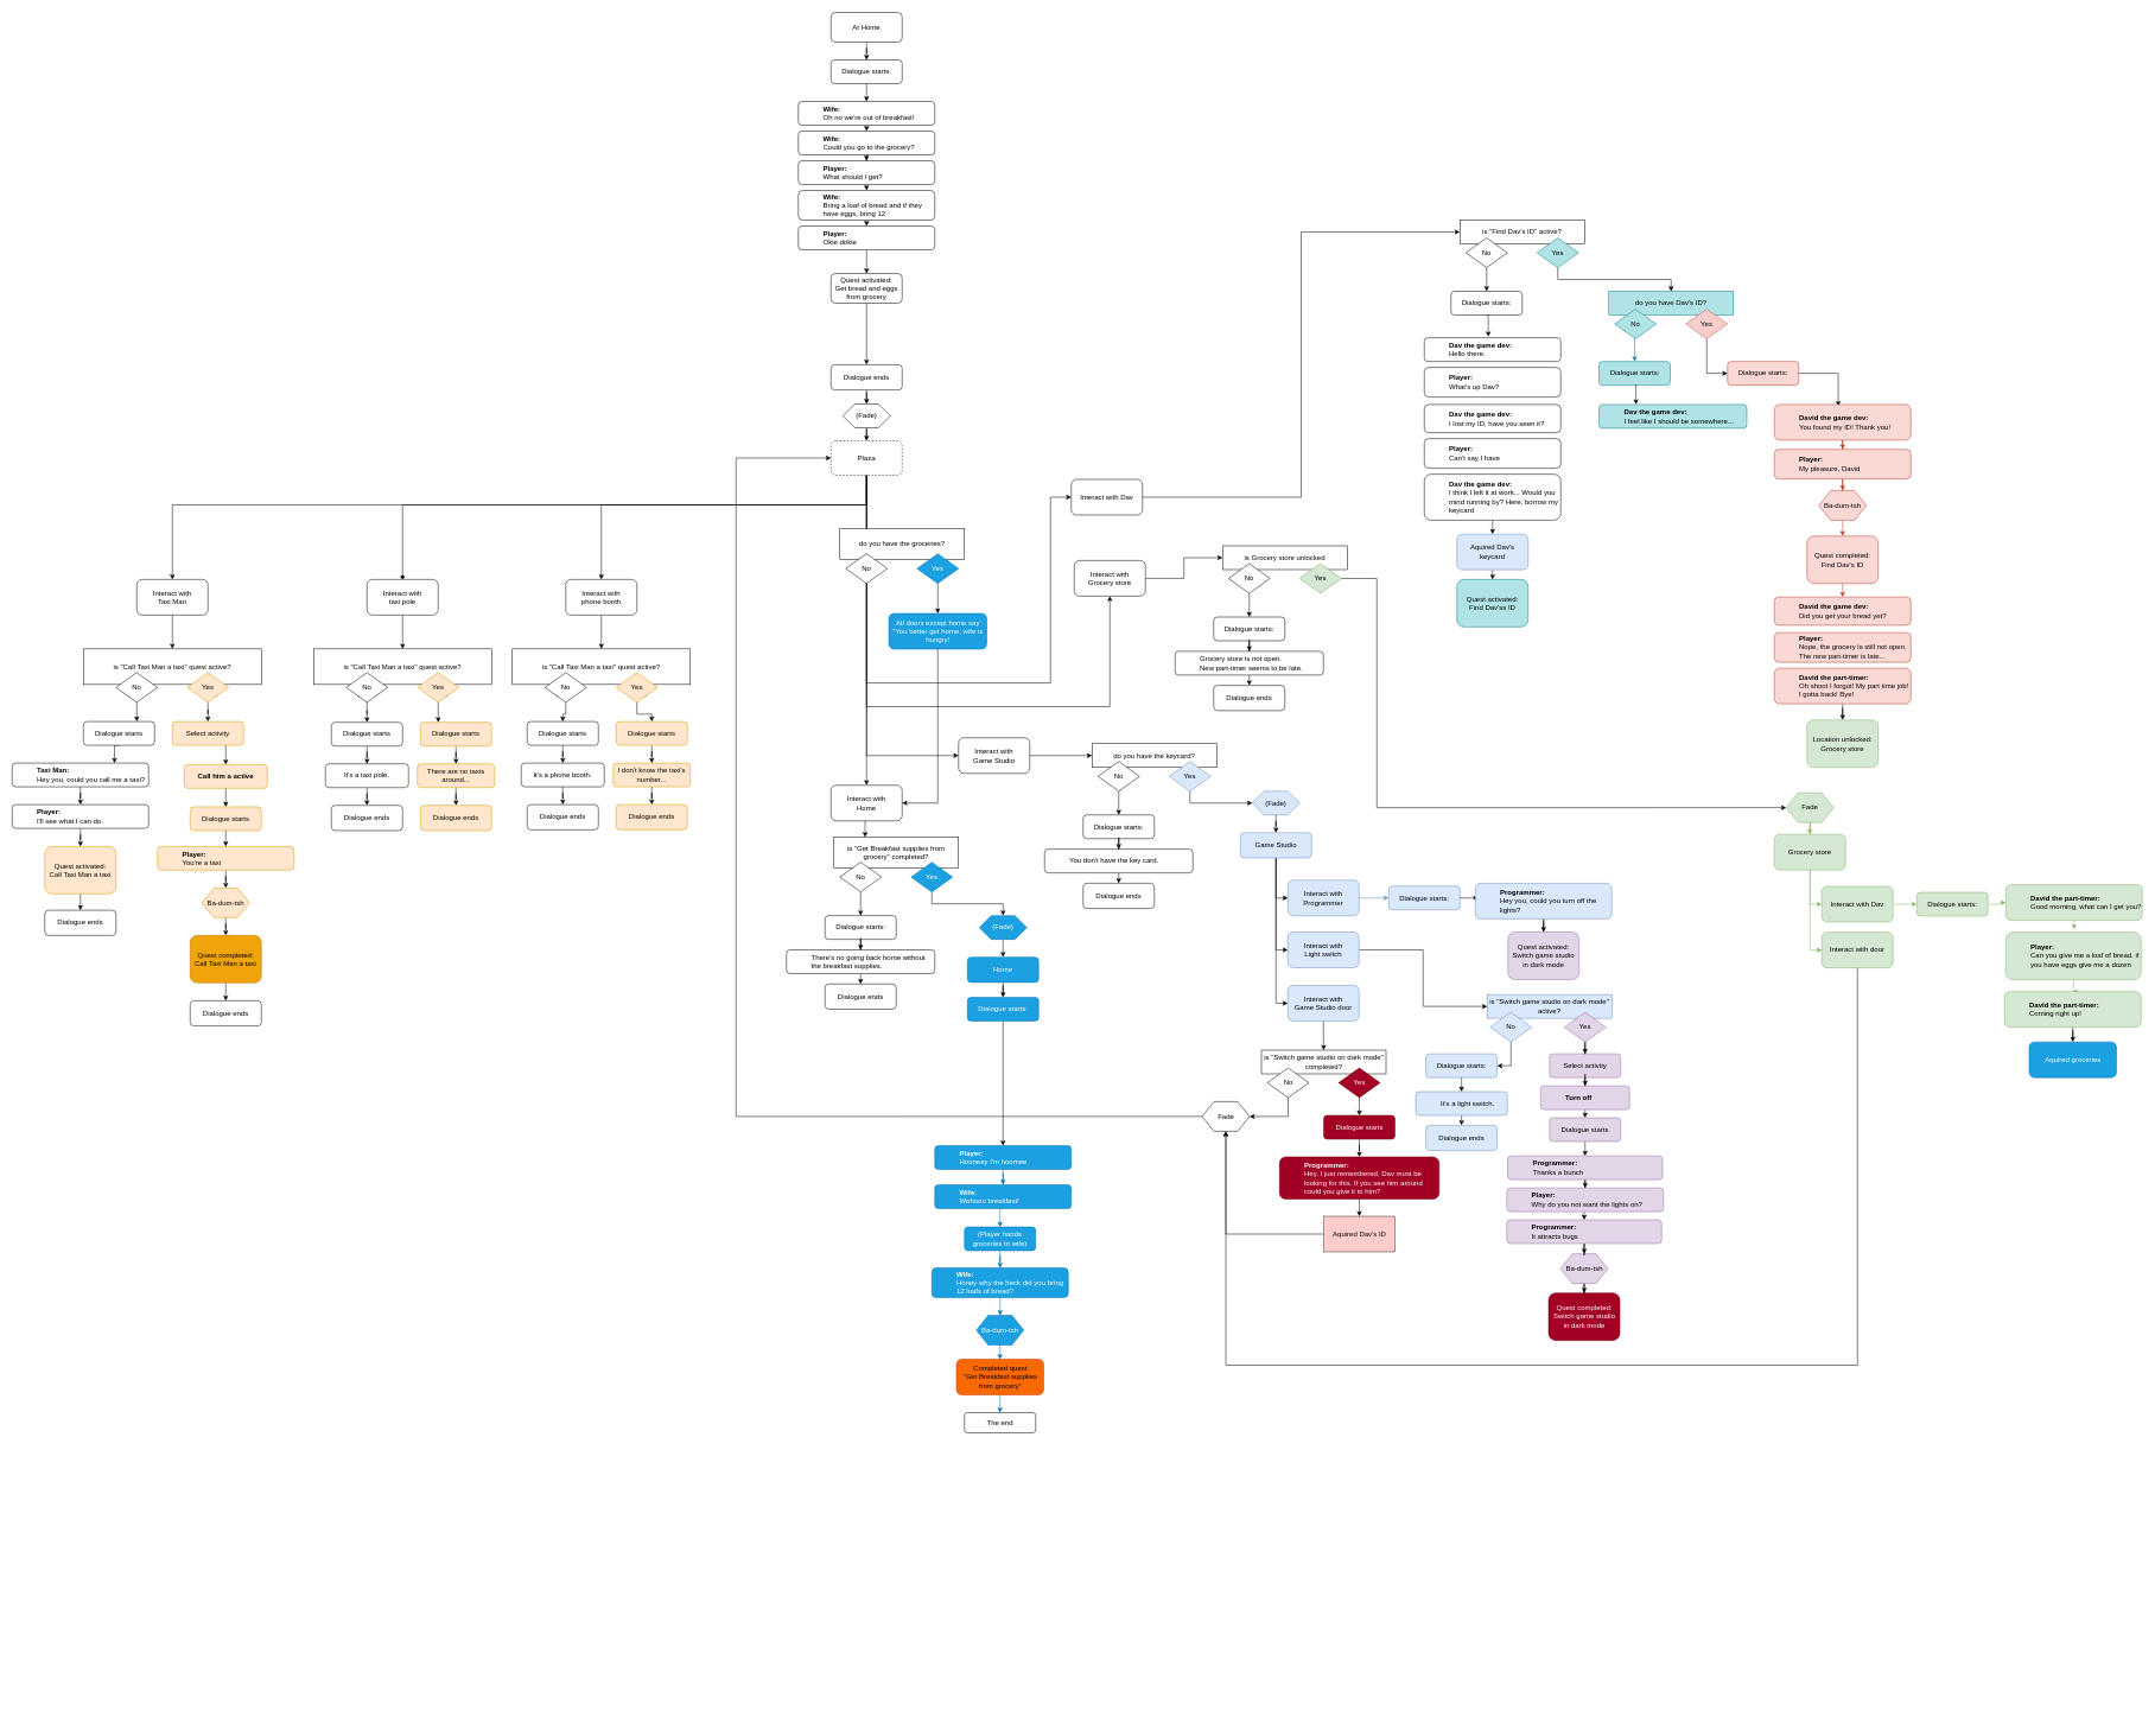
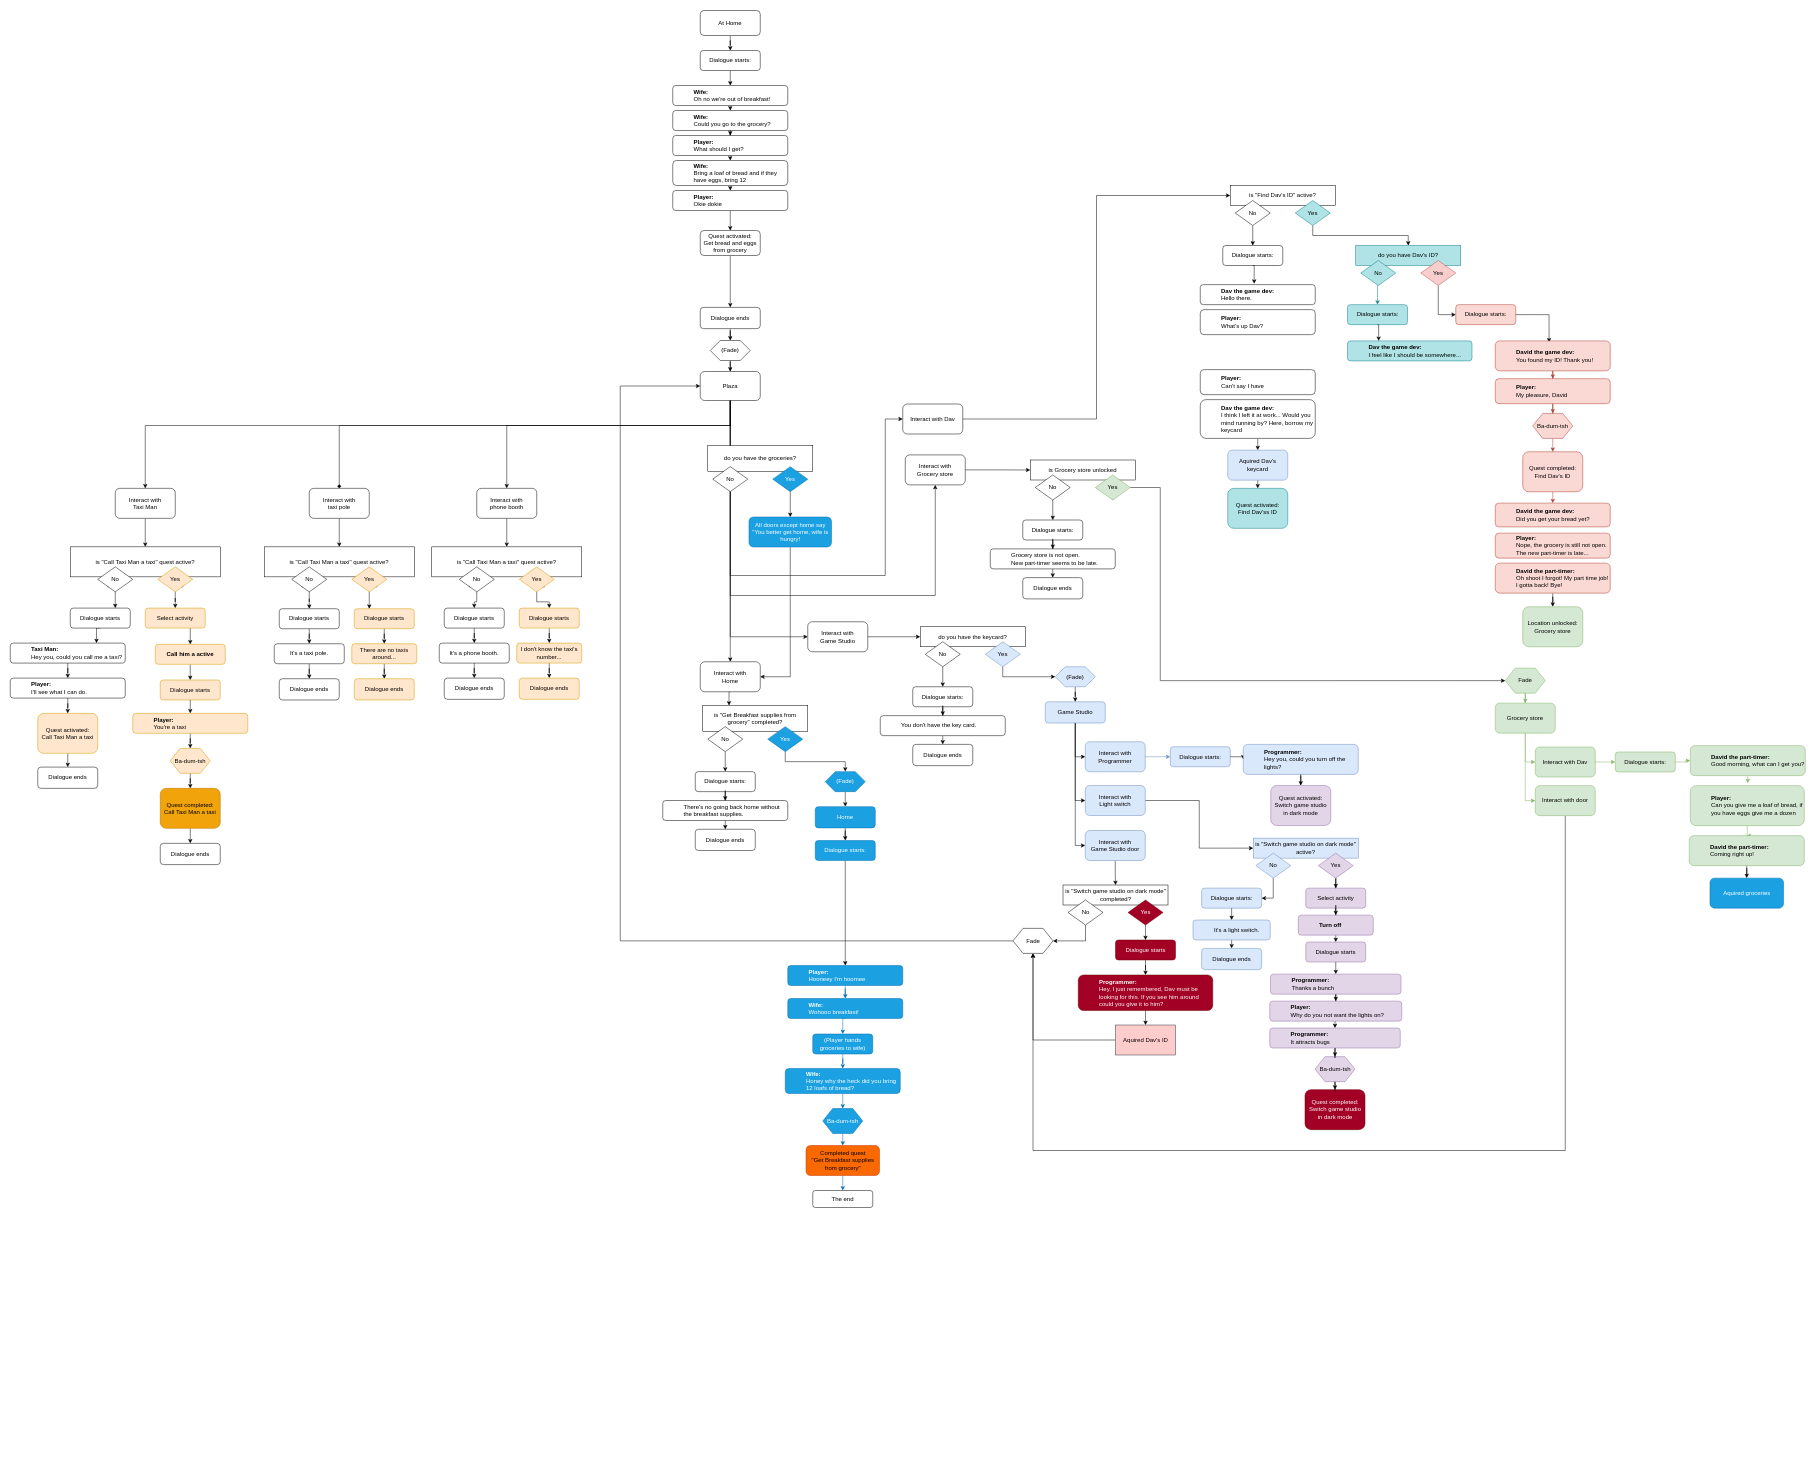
- <mxCell id="36" value="&lt;blockquote style=&quot;margin: 0 0 0 40px; border: none; padding: 0px;&quot;&gt;&lt;b&gt;Dav the game dev&lt;/b&gt;&lt;b&gt;:&lt;br&gt;&lt;/b&gt;I lost my ID, have you seen it?&lt;/blockquote&gt;" style="rounded=1;whiteSpace=wrap;html=1;fontSize=12;glass=0;strokeWidth=1;shadow=0;align=left;" parent="1" vertex="1"><mxGeometry x="2400" y="680.75" width="230" height="47.5" as="geometry" /></mxCell>
- <mxCell id="25" value="Plaza" style="rounded=1;whiteSpace=wrap;html=1;fontSize=12;glass=0;strokeWidth=1;shadow=0;dashed=1;" parent="1" vertex="1"><mxGeometry x="1400" y="742" width="120" height="58" as="geometry" /></mxCell>
+ <mxCell id="25" value="Plaza" style="rounded=1;whiteSpace=wrap;html=1;fontSize=12;glass=0;strokeWidth=1;shadow=0;" parent="1" vertex="1"><mxGeometry x="1400" y="742" width="120" height="58" as="geometry" /></mxCell>
- <mxCell id="65" value="Interact with&lt;br&gt;Grocery store" style="rounded=1;whiteSpace=wrap;html=1;" parent="1" vertex="1"><mxGeometry x="1810" y="943.75" width="120" height="60" as="geometry" /></mxCell>
+ <mxCell id="65" value="Interact with&lt;br&gt;Grocery store" style="rounded=1;whiteSpace=wrap;html=1;" parent="1" vertex="1"><mxGeometry x="1810" y="908.75" width="120" height="60" as="geometry" /></mxCell>
